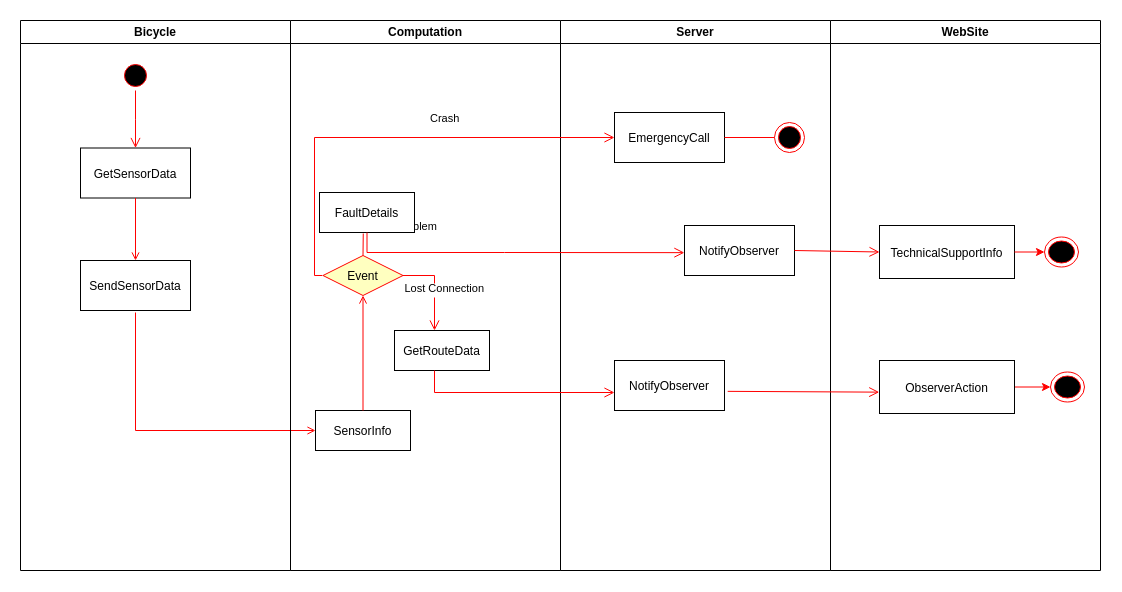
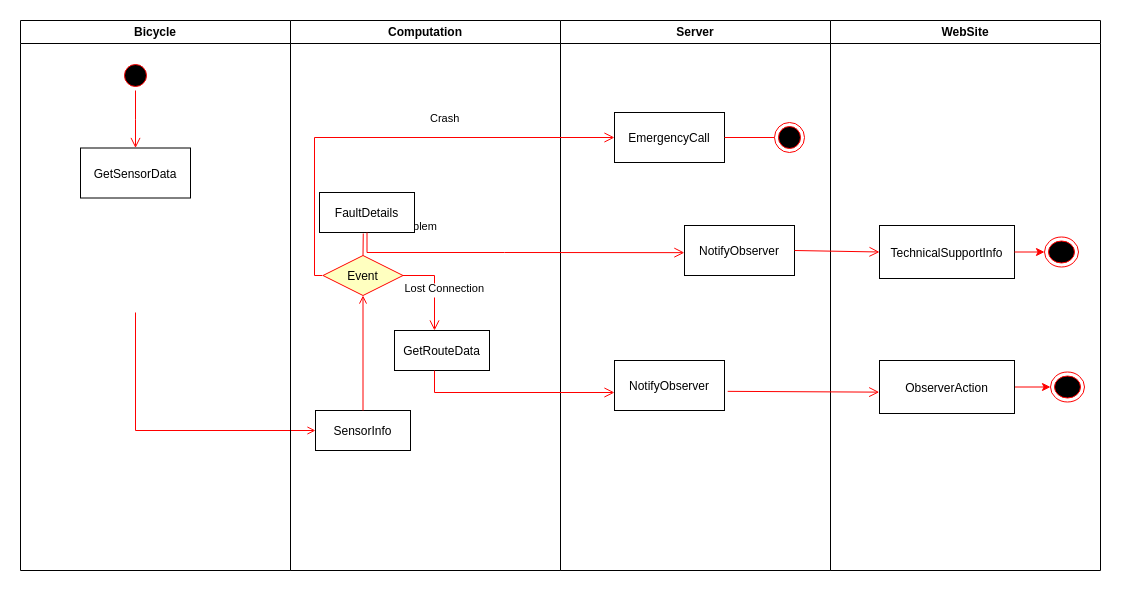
- <mxCell id="7" value="" style="endArrow=open;strokeColor=#FF0000;endFill=1;rounded=0;exitX=0.5;exitY=1;exitDx=0;exitDy=0;entryX=0.5;entryY=0;entryDx=0;entryDy=0;" parent="2" source="6" target="5" edge="1"><mxGeometry relative="1" as="geometry"><mxPoint x="115" y="185" as="sourcePoint" /><mxPoint x="115" y="220" as="targetPoint" /></mxGeometry></mxCell>
- <mxCell id="5" value="SendSensorData" style="" parent="2" vertex="1"><mxGeometry x="60" y="240" width="110" height="50" as="geometry" /></mxCell>
